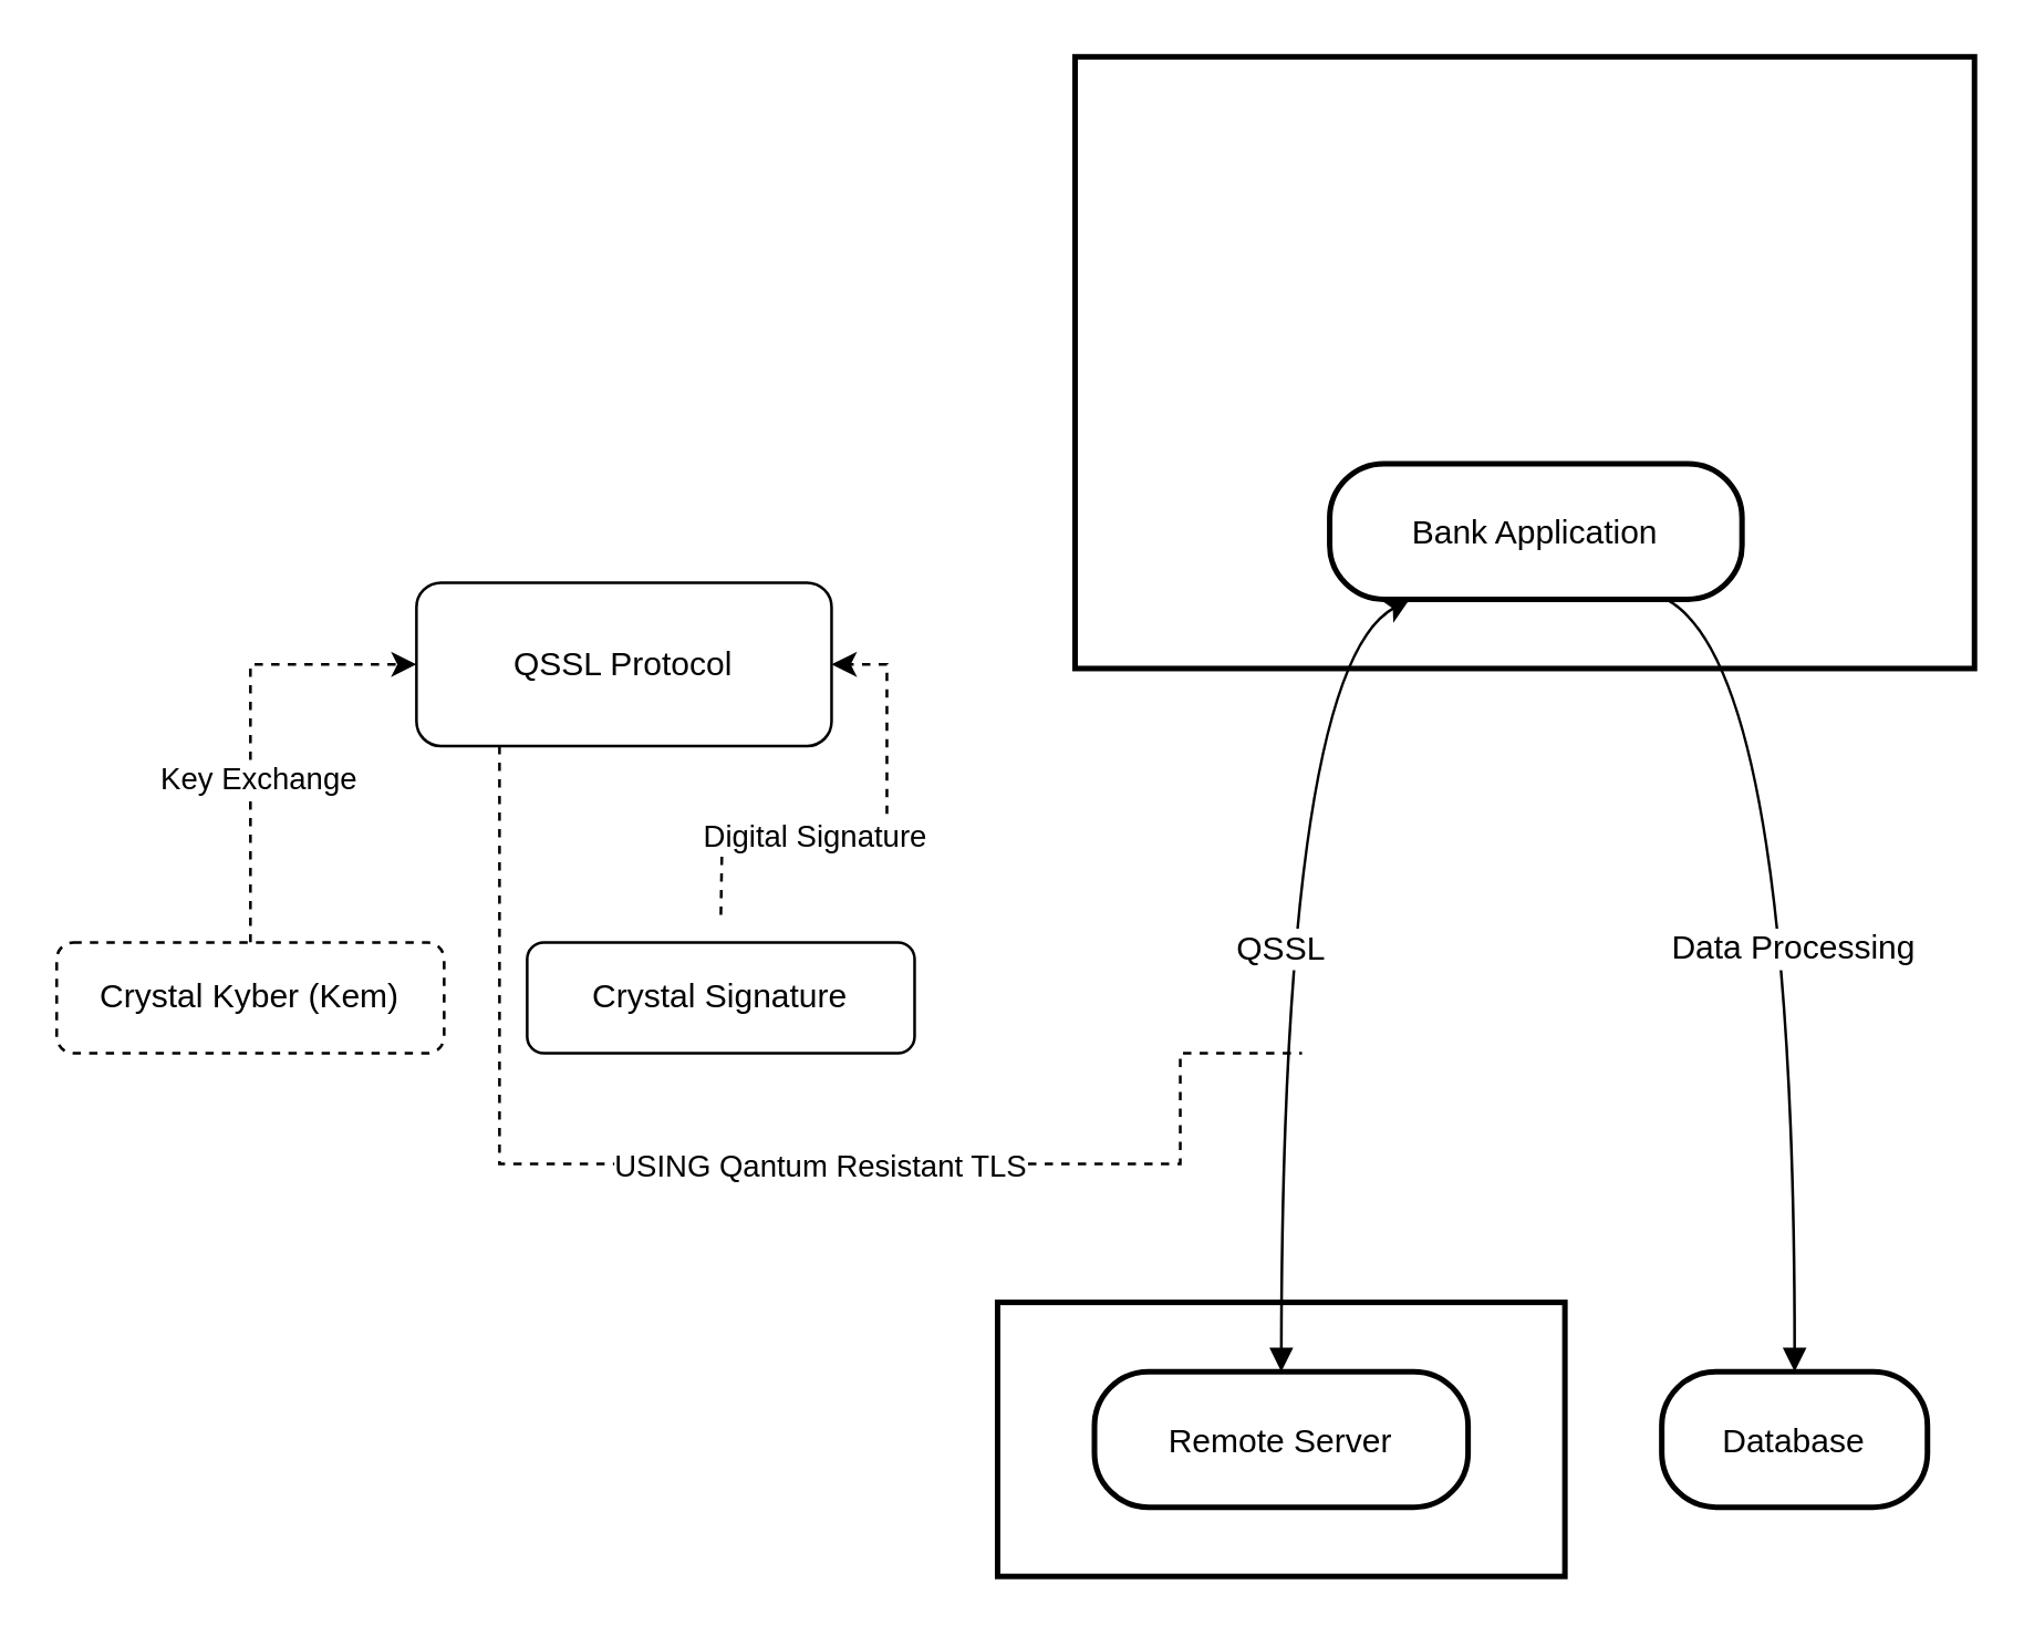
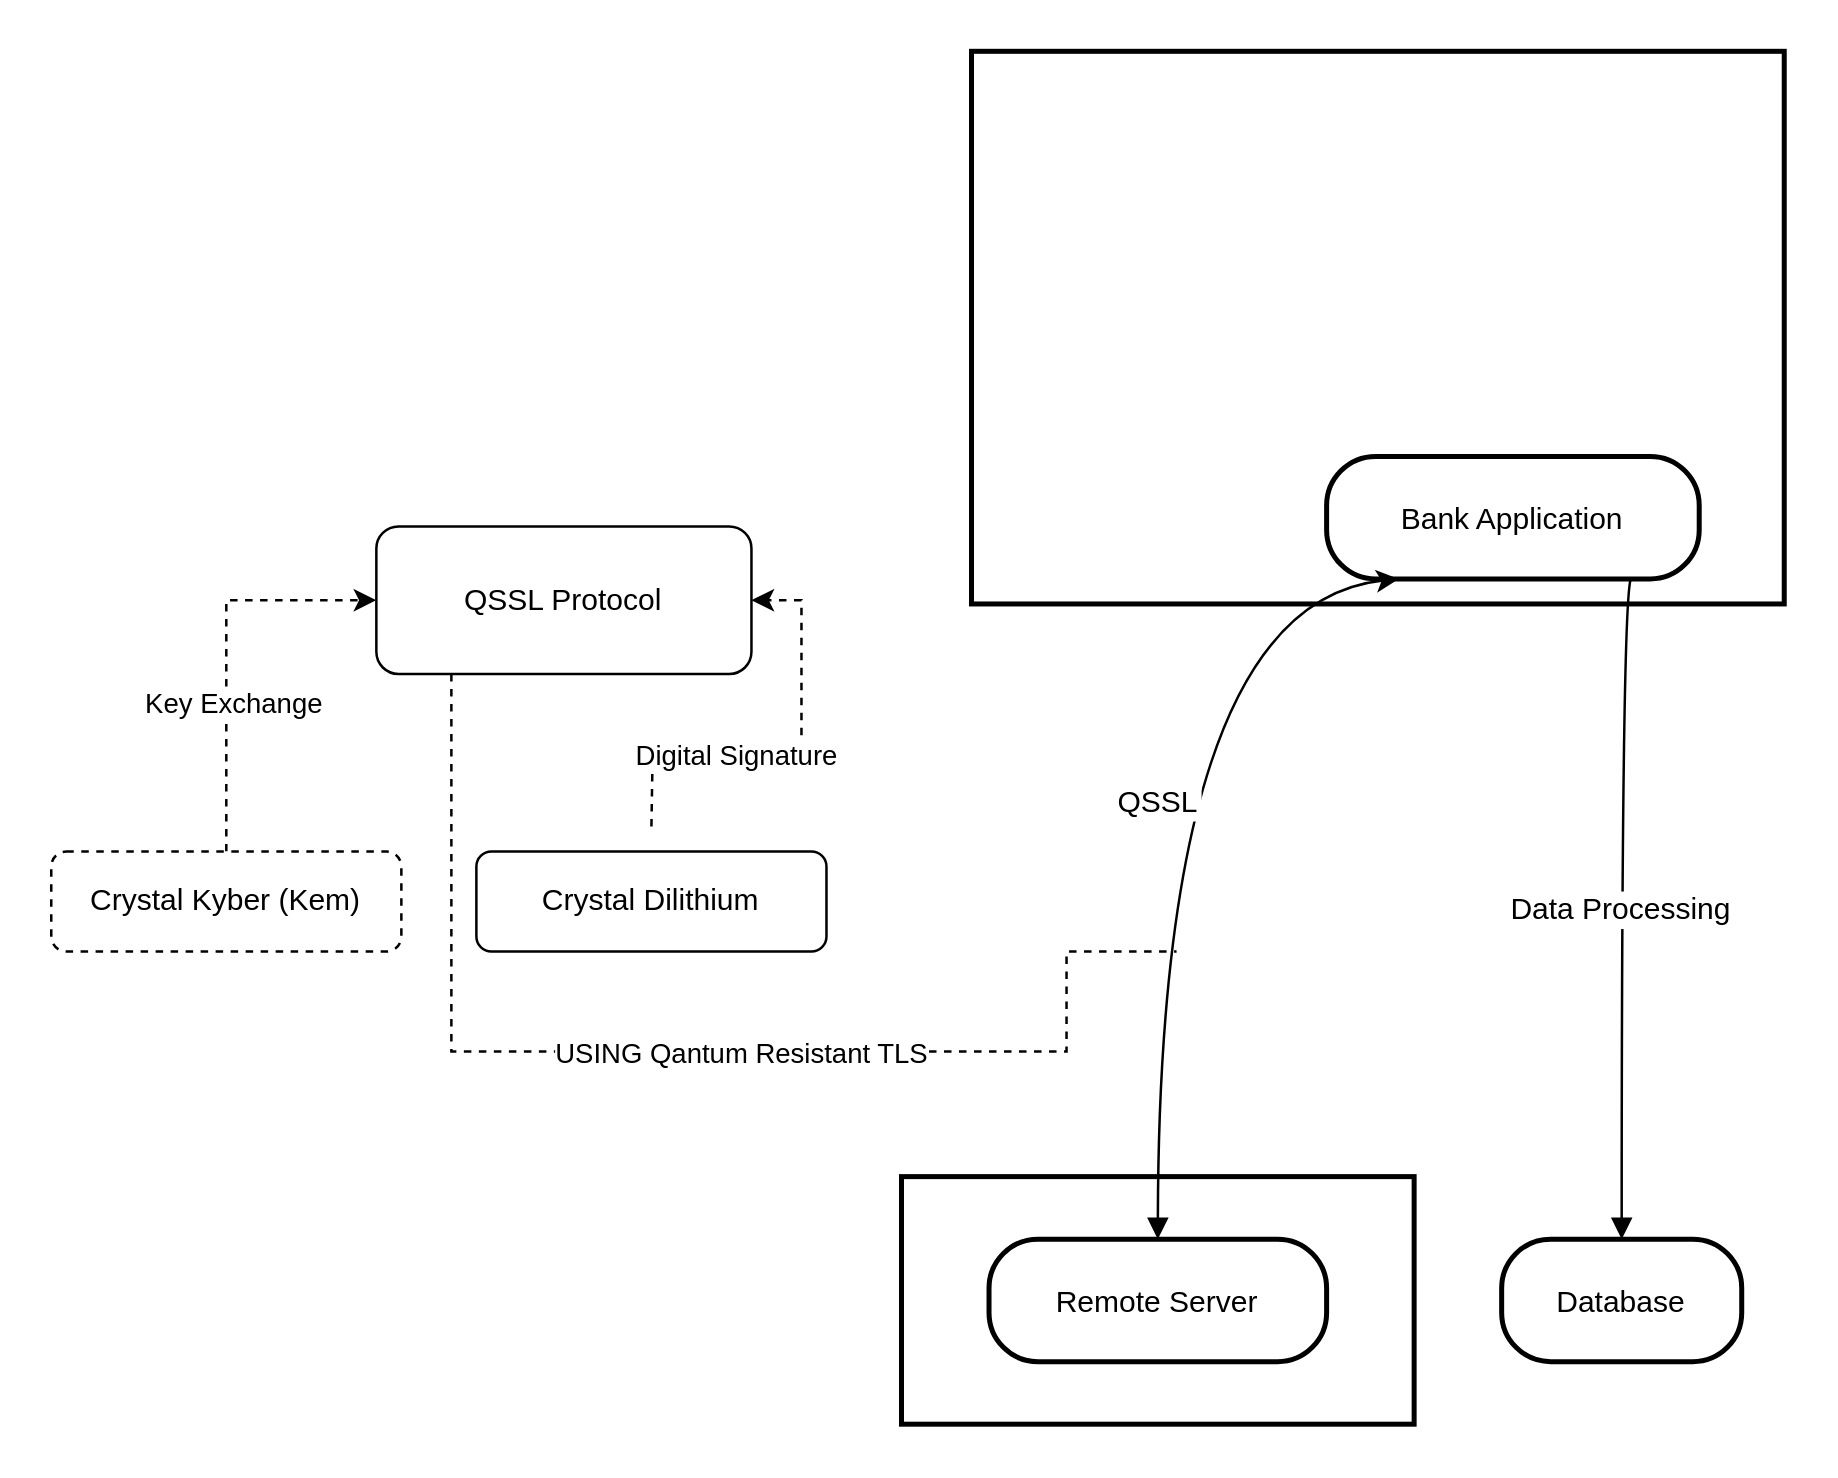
- <mxCell id="4" value="Bank Application" style="rounded=1;arcSize=40;strokeWidth=2" parent="1" vertex="1"><mxGeometry x="480" y="167" width="149" height="49" as="geometry" /></mxCell>
+ <mxCell id="4" value="Bank Application" style="rounded=1;arcSize=40;strokeWidth=2" parent="1" vertex="1"><mxGeometry x="530" y="182" width="149" height="49" as="geometry" /></mxCell>
- <mxCell id="15" value="&lt;div&gt;Crystal Signature&lt;/div&gt;" style="rounded=1;whiteSpace=wrap;html=1;" parent="1" vertex="1"><mxGeometry x="190" y="340" width="140" height="40" as="geometry" /></mxCell>
+ <mxCell id="15" value="&lt;div&gt;Crystal Dilithium&lt;/div&gt;" style="rounded=1;whiteSpace=wrap;html=1;" parent="1" vertex="1"><mxGeometry x="190" y="340" width="140" height="40" as="geometry" /></mxCell>
